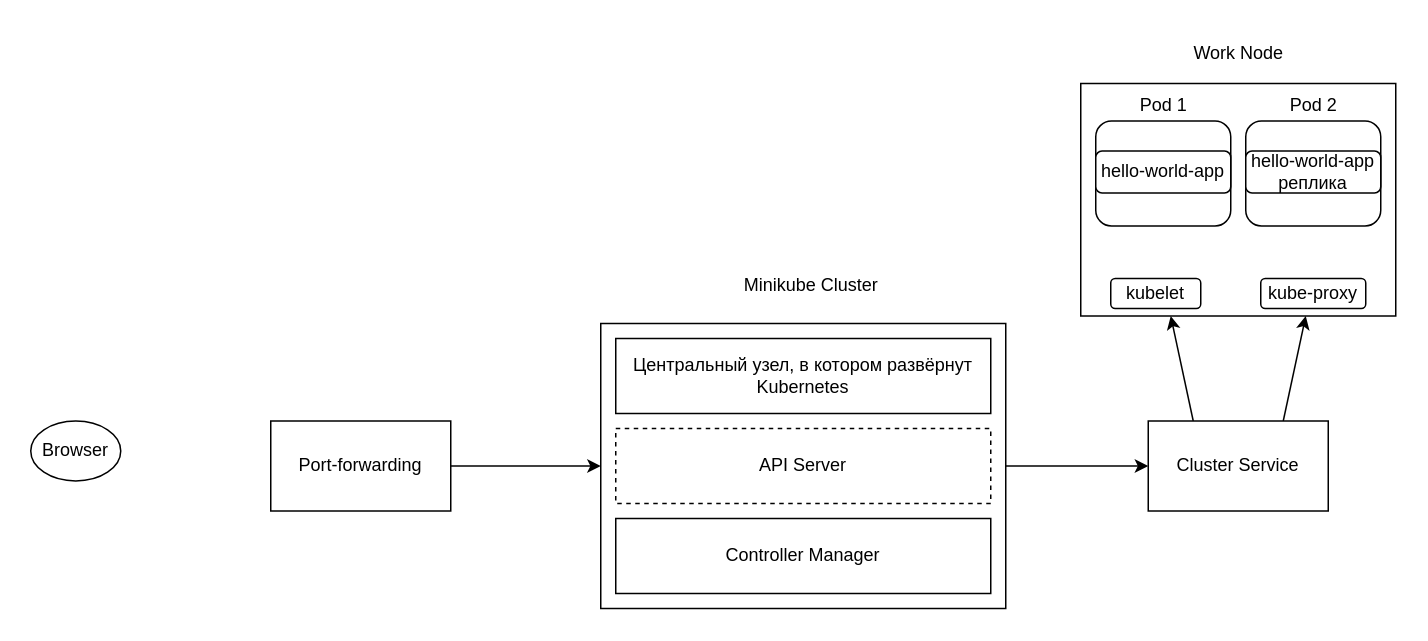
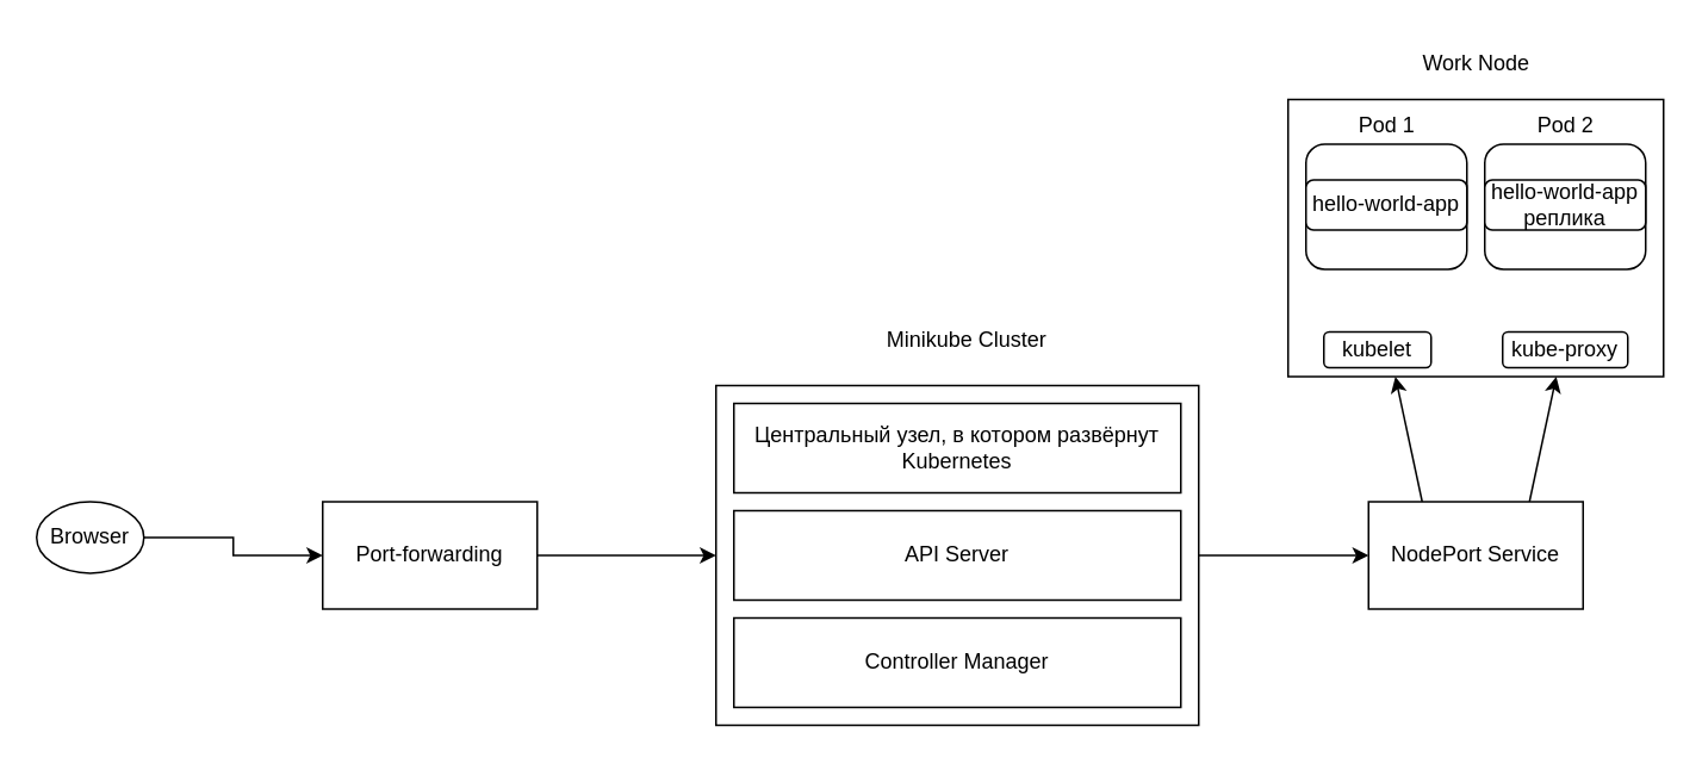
+ <mxCell id="5" style="edgeStyle=orthogonalEdgeStyle;rounded=0;orthogonalLoop=1;jettySize=auto;html=1;entryX=0;entryY=0.5;entryDx=0;entryDy=0;" edge="1" parent="1" source="6" target="22"><mxGeometry relative="1" as="geometry" /></mxCell>
- <mxCell id="8" value="API Server" style="rounded=0;whiteSpace=wrap;html=1;dashed=1;" vertex="1" parent="1"><mxGeometry x="410" y="285" width="250" height="50" as="geometry" /></mxCell>
+ <mxCell id="8" value="API Server" style="rounded=0;whiteSpace=wrap;html=1;" vertex="1" parent="1"><mxGeometry x="410" y="285" width="250" height="50" as="geometry" /></mxCell>
- <mxCell id="20" value="Cluster Service" style="rounded=0;whiteSpace=wrap;html=1;" vertex="1" parent="1"><mxGeometry x="765" y="280" width="120" height="60" as="geometry" /></mxCell>
+ <mxCell id="20" value="NodePort Service" style="rounded=0;whiteSpace=wrap;html=1;" vertex="1" parent="1"><mxGeometry x="765" y="280" width="120" height="60" as="geometry" /></mxCell>
